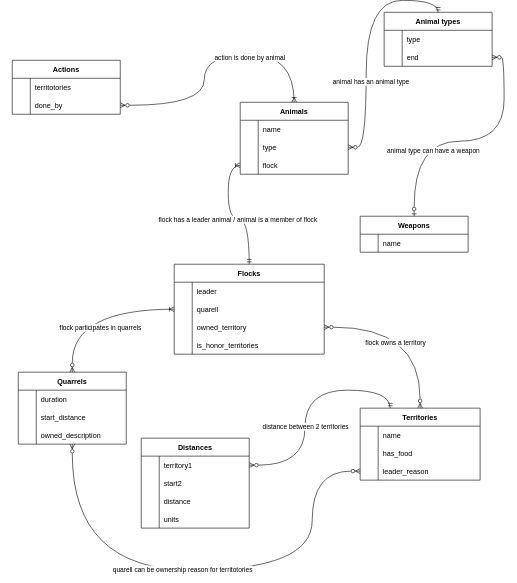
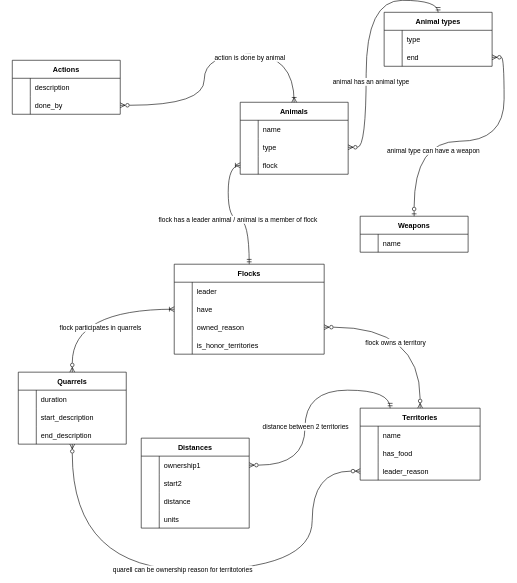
- <mxCell id="58" value="territotories" style="shape=partialRectangle;connectable=0;fillColor=none;top=0;left=0;bottom=0;right=0;align=left;spacingLeft=6;overflow=hidden;" parent="56" vertex="1"><mxGeometry x="30" width="150" height="30" as="geometry"><mxRectangle width="150" height="30" as="alternateBounds" /></mxGeometry></mxCell>
+ <mxCell id="58" value="description" style="shape=partialRectangle;connectable=0;fillColor=none;top=0;left=0;bottom=0;right=0;align=left;spacingLeft=6;overflow=hidden;" parent="56" vertex="1"><mxGeometry x="30" width="150" height="30" as="geometry"><mxRectangle width="150" height="30" as="alternateBounds" /></mxGeometry></mxCell>
- <mxCell id="8" value="quarell" style="shape=partialRectangle;connectable=0;fillColor=none;top=0;left=0;bottom=0;right=0;align=left;spacingLeft=6;overflow=hidden;" parent="6" vertex="1"><mxGeometry x="30" width="220" height="30" as="geometry"><mxRectangle width="220" height="30" as="alternateBounds" /></mxGeometry></mxCell>
+ <mxCell id="8" value="have" style="shape=partialRectangle;connectable=0;fillColor=none;top=0;left=0;bottom=0;right=0;align=left;spacingLeft=6;overflow=hidden;" parent="6" vertex="1"><mxGeometry x="30" width="220" height="30" as="geometry"><mxRectangle width="220" height="30" as="alternateBounds" /></mxGeometry></mxCell>
- <mxCell id="11" value="owned_territory" style="shape=partialRectangle;connectable=0;fillColor=none;top=0;left=0;bottom=0;right=0;align=left;spacingLeft=6;overflow=hidden;" parent="9" vertex="1"><mxGeometry x="30" width="220" height="30" as="geometry"><mxRectangle width="220" height="30" as="alternateBounds" /></mxGeometry></mxCell>
+ <mxCell id="11" value="owned_reason" style="shape=partialRectangle;connectable=0;fillColor=none;top=0;left=0;bottom=0;right=0;align=left;spacingLeft=6;overflow=hidden;" parent="9" vertex="1"><mxGeometry x="30" width="220" height="30" as="geometry"><mxRectangle width="220" height="30" as="alternateBounds" /></mxGeometry></mxCell>
- <mxCell id="49" value="start_distance" style="shape=partialRectangle;connectable=0;fillColor=none;top=0;left=0;bottom=0;right=0;align=left;spacingLeft=6;overflow=hidden;" parent="47" vertex="1"><mxGeometry x="30" width="150" height="30" as="geometry"><mxRectangle width="150" height="30" as="alternateBounds" /></mxGeometry></mxCell>
+ <mxCell id="49" value="start_description" style="shape=partialRectangle;connectable=0;fillColor=none;top=0;left=0;bottom=0;right=0;align=left;spacingLeft=6;overflow=hidden;" parent="47" vertex="1"><mxGeometry x="30" width="150" height="30" as="geometry"><mxRectangle width="150" height="30" as="alternateBounds" /></mxGeometry></mxCell>
- <mxCell id="52" value="owned_description" style="shape=partialRectangle;connectable=0;fillColor=none;top=0;left=0;bottom=0;right=0;align=left;spacingLeft=6;overflow=hidden;" parent="50" vertex="1"><mxGeometry x="30" width="150" height="30" as="geometry"><mxRectangle width="150" height="30" as="alternateBounds" /></mxGeometry></mxCell>
+ <mxCell id="52" value="end_description" style="shape=partialRectangle;connectable=0;fillColor=none;top=0;left=0;bottom=0;right=0;align=left;spacingLeft=6;overflow=hidden;" parent="50" vertex="1"><mxGeometry x="30" width="150" height="30" as="geometry"><mxRectangle width="150" height="30" as="alternateBounds" /></mxGeometry></mxCell>
- <mxCell id="67" value="territory1" style="shape=partialRectangle;connectable=0;fillColor=none;top=0;left=0;bottom=0;right=0;align=left;spacingLeft=6;overflow=hidden;" parent="65" vertex="1"><mxGeometry x="30" width="150" height="30" as="geometry"><mxRectangle width="150" height="30" as="alternateBounds" /></mxGeometry></mxCell>
+ <mxCell id="67" value="ownership1" style="shape=partialRectangle;connectable=0;fillColor=none;top=0;left=0;bottom=0;right=0;align=left;spacingLeft=6;overflow=hidden;" parent="65" vertex="1"><mxGeometry x="30" width="150" height="30" as="geometry"><mxRectangle width="150" height="30" as="alternateBounds" /></mxGeometry></mxCell>
